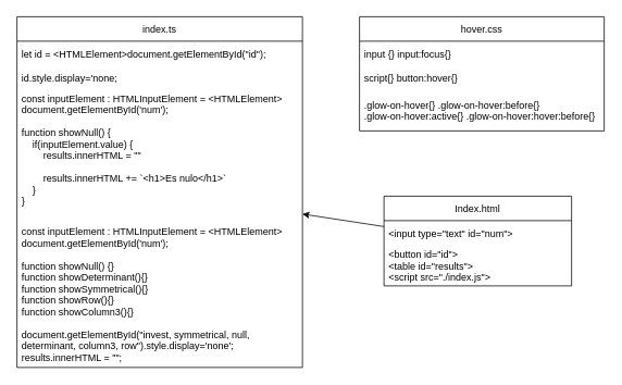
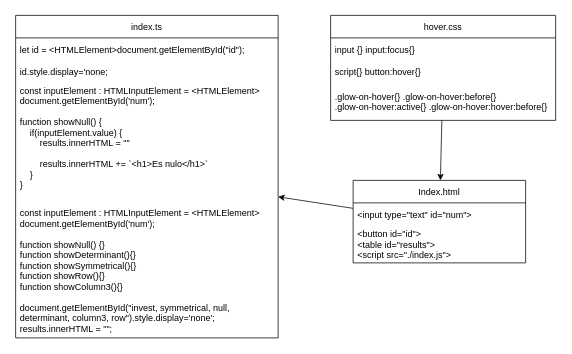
+ <mxCell id="14" value="" style="endArrow=classic;html=1;rounded=0;" parent="1" source="5" target="2" edge="1"><mxGeometry width="50" height="50" relative="1" as="geometry"><mxPoint x="110" y="120" as="sourcePoint" /><mxPoint x="160" y="70" as="targetPoint" /></mxGeometry></mxCell>
